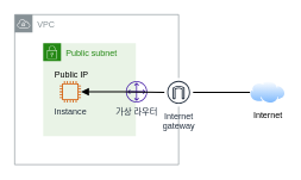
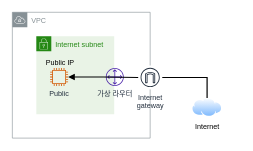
- <mxCell id="3" value="Public subnet" style="points=[[0,0],[0.25,0],[0.5,0],[0.75,0],[1,0],[1,0.25],[1,0.5],[1,0.75],[1,1],[0.75,1],[0.5,1],[0.25,1],[0,1],[0,0.75],[0,0.5],[0,0.25]];outlineConnect=0;gradientColor=none;html=1;whiteSpace=wrap;fontSize=12;fontStyle=0;container=1;pointerEvents=0;collapsible=0;recursiveResize=0;shape=mxgraph.aws4.group;grIcon=mxgraph.aws4.group_security_group;grStroke=0;strokeColor=#248814;fillColor=#E9F3E6;verticalAlign=top;align=left;spacingLeft=30;fontColor=#248814;dashed=0;" vertex="1" parent="1"><mxGeometry x="60" y="60" width="130" height="130" as="geometry" /></mxCell>
+ <mxCell id="3" value="Internet subnet" style="points=[[0,0],[0.25,0],[0.5,0],[0.75,0],[1,0],[1,0.25],[1,0.5],[1,0.75],[1,1],[0.75,1],[0.5,1],[0.25,1],[0,1],[0,0.75],[0,0.5],[0,0.25]];outlineConnect=0;gradientColor=none;html=1;whiteSpace=wrap;fontSize=12;fontStyle=0;container=1;pointerEvents=0;collapsible=0;recursiveResize=0;shape=mxgraph.aws4.group;grIcon=mxgraph.aws4.group_security_group;grStroke=0;strokeColor=#248814;fillColor=#E9F3E6;verticalAlign=top;align=left;spacingLeft=30;fontColor=#248814;dashed=0;" vertex="1" parent="1"><mxGeometry x="60" y="60" width="130" height="130" as="geometry" /></mxCell>
- <mxCell id="7" value="Internet&lt;br&gt;" style="aspect=fixed;perimeter=ellipsePerimeter;html=1;align=center;shadow=0;dashed=0;spacingTop=3;image;image=img/lib/active_directory/internet_cloud.svg;" vertex="1" parent="1"><mxGeometry x="350" y="113" width="50" height="31.5" as="geometry" /></mxCell>
+ <mxCell id="7" value="Internet&lt;br&gt;" style="aspect=fixed;perimeter=ellipsePerimeter;html=1;align=center;shadow=0;dashed=0;spacingTop=3;image;image=img/lib/active_directory/internet_cloud.svg;" vertex="1" parent="1"><mxGeometry x="320" y="163" width="50" height="31.5" as="geometry" /></mxCell>
- <mxCell id="5" value="Instance" style="sketch=0;outlineConnect=0;fontColor=#232F3E;gradientColor=none;fillColor=#D45B07;strokeColor=none;dashed=0;verticalLabelPosition=bottom;verticalAlign=top;align=center;html=1;fontSize=12;fontStyle=0;aspect=fixed;pointerEvents=1;shape=mxgraph.aws4.instance2;" vertex="1" parent="1"><mxGeometry x="83" y="113" width="30" height="30" as="geometry" /></mxCell>
+ <mxCell id="5" value="Public" style="sketch=0;outlineConnect=0;fontColor=#232F3E;gradientColor=none;fillColor=#D45B07;strokeColor=none;dashed=0;verticalLabelPosition=bottom;verticalAlign=top;align=center;html=1;fontSize=12;fontStyle=0;aspect=fixed;pointerEvents=1;shape=mxgraph.aws4.instance2;" vertex="1" parent="1"><mxGeometry x="83" y="113" width="30" height="30" as="geometry" /></mxCell>
